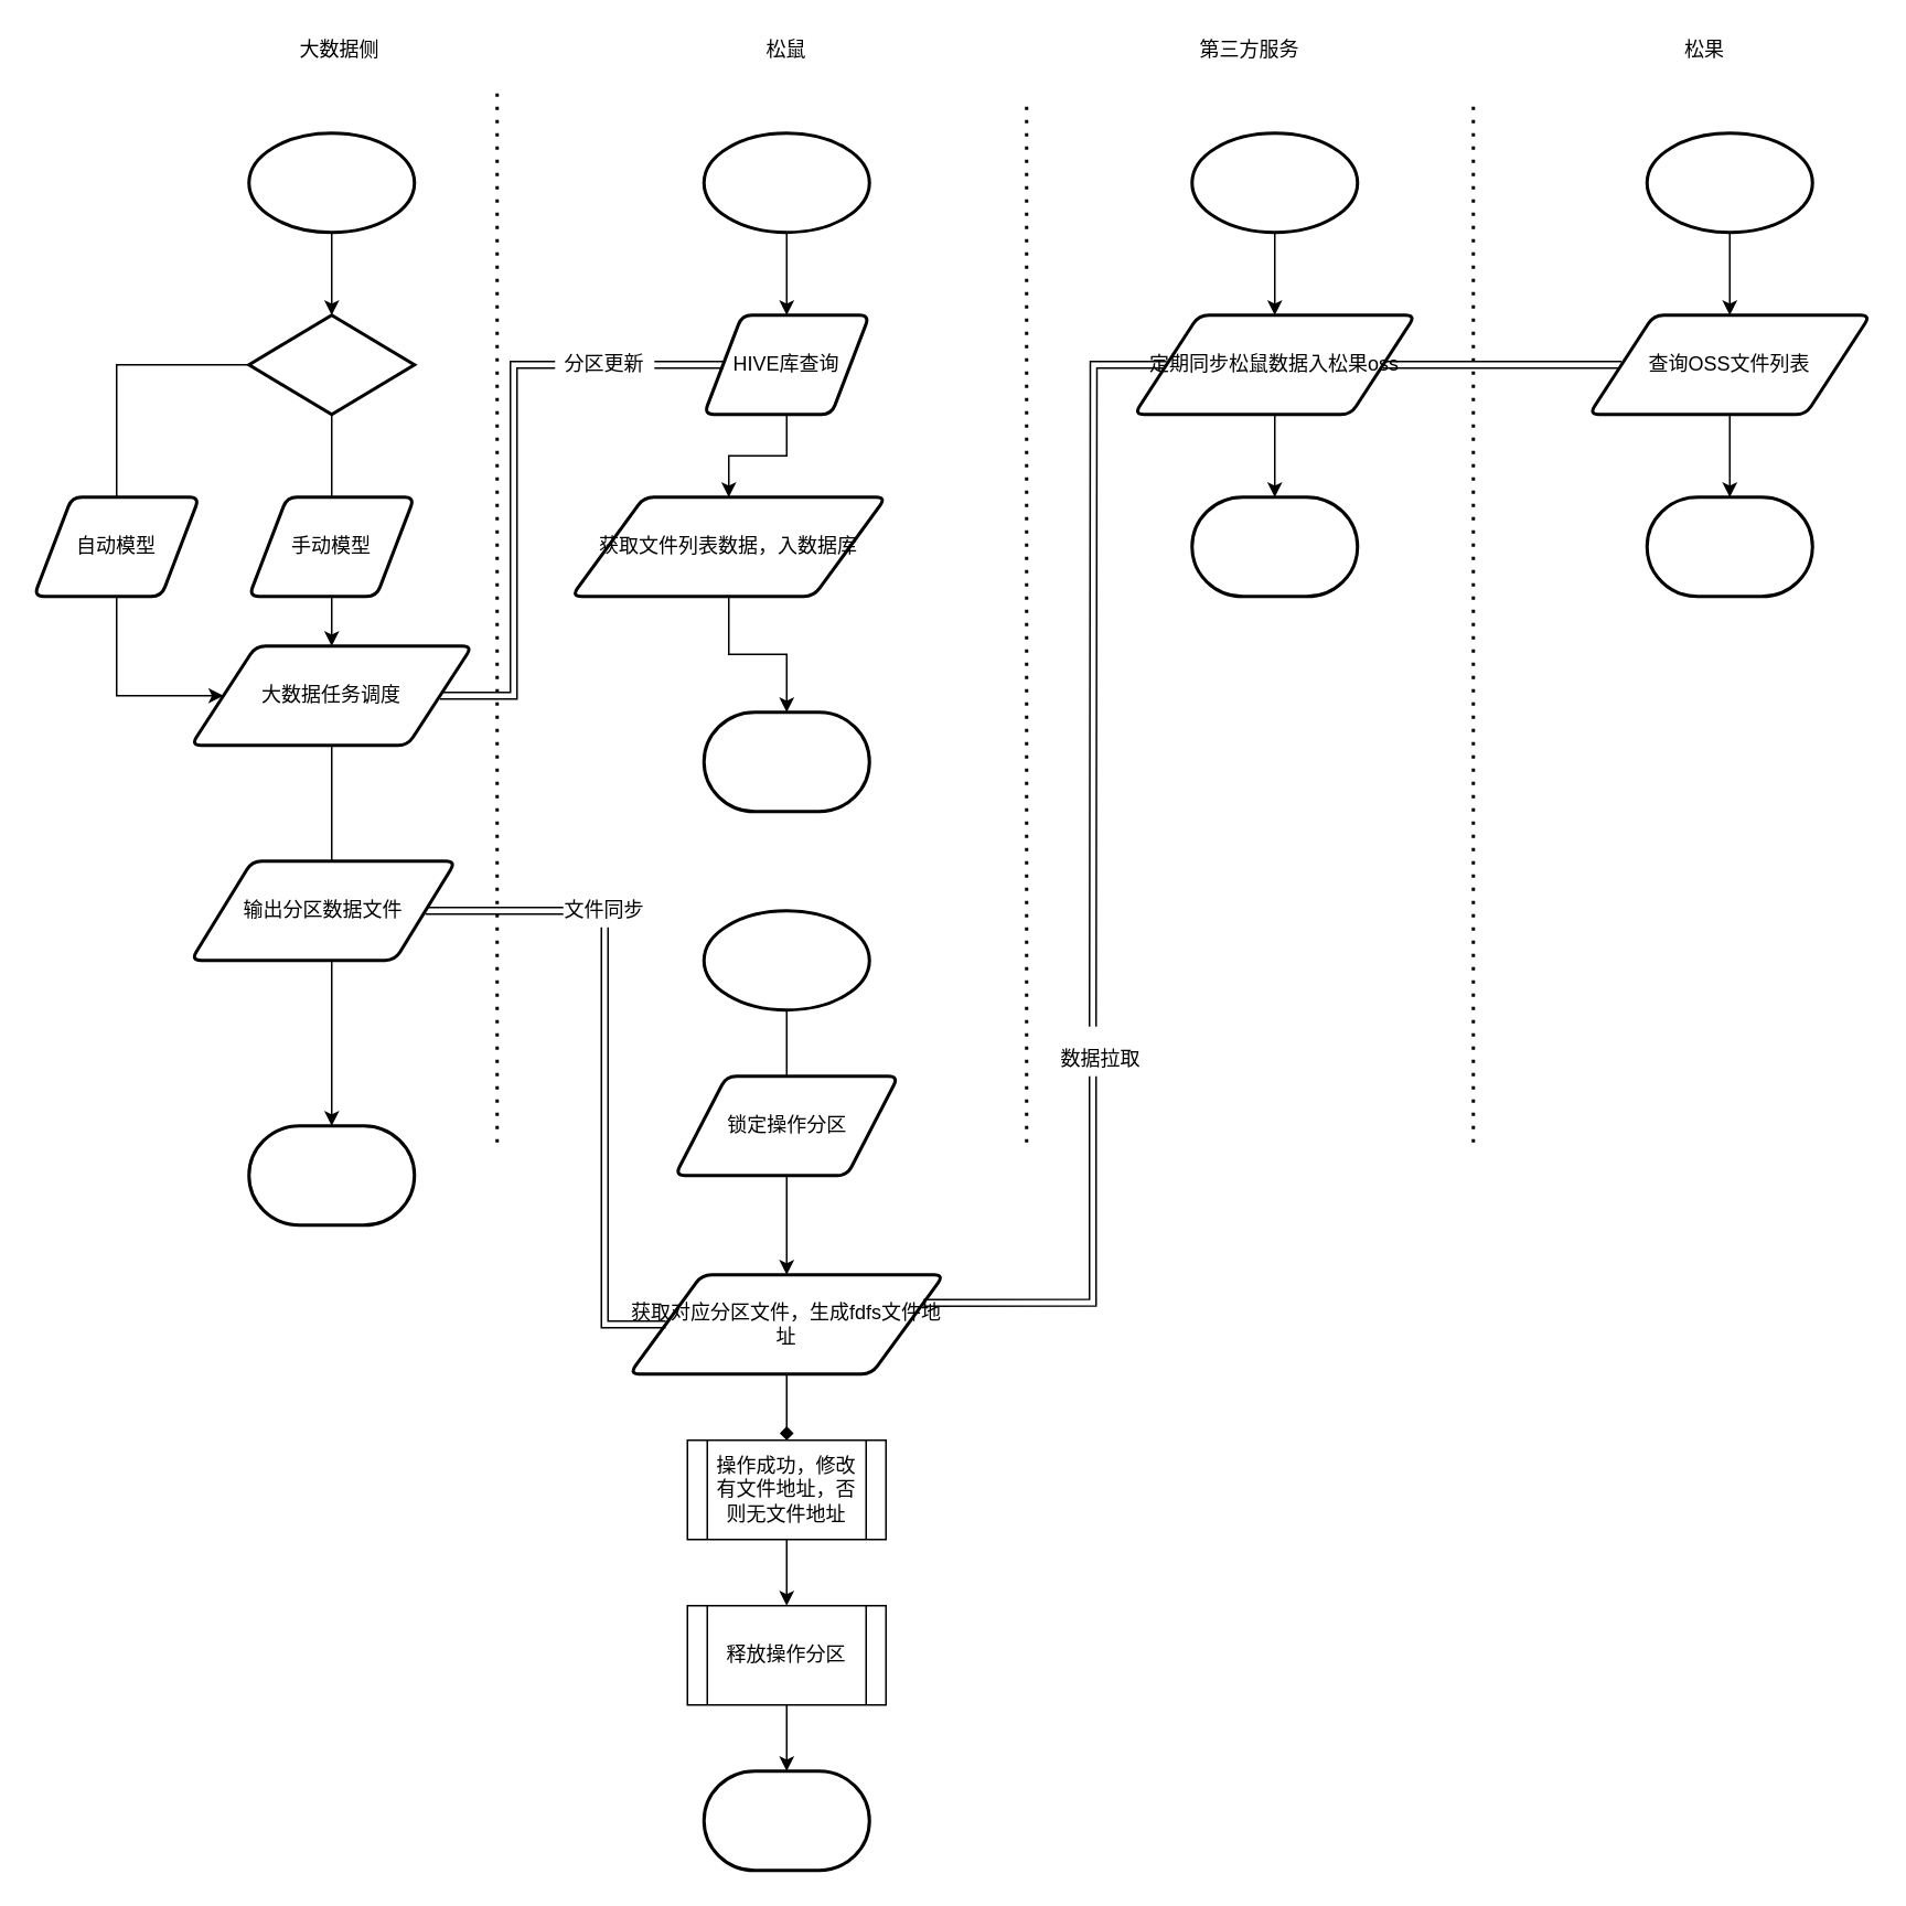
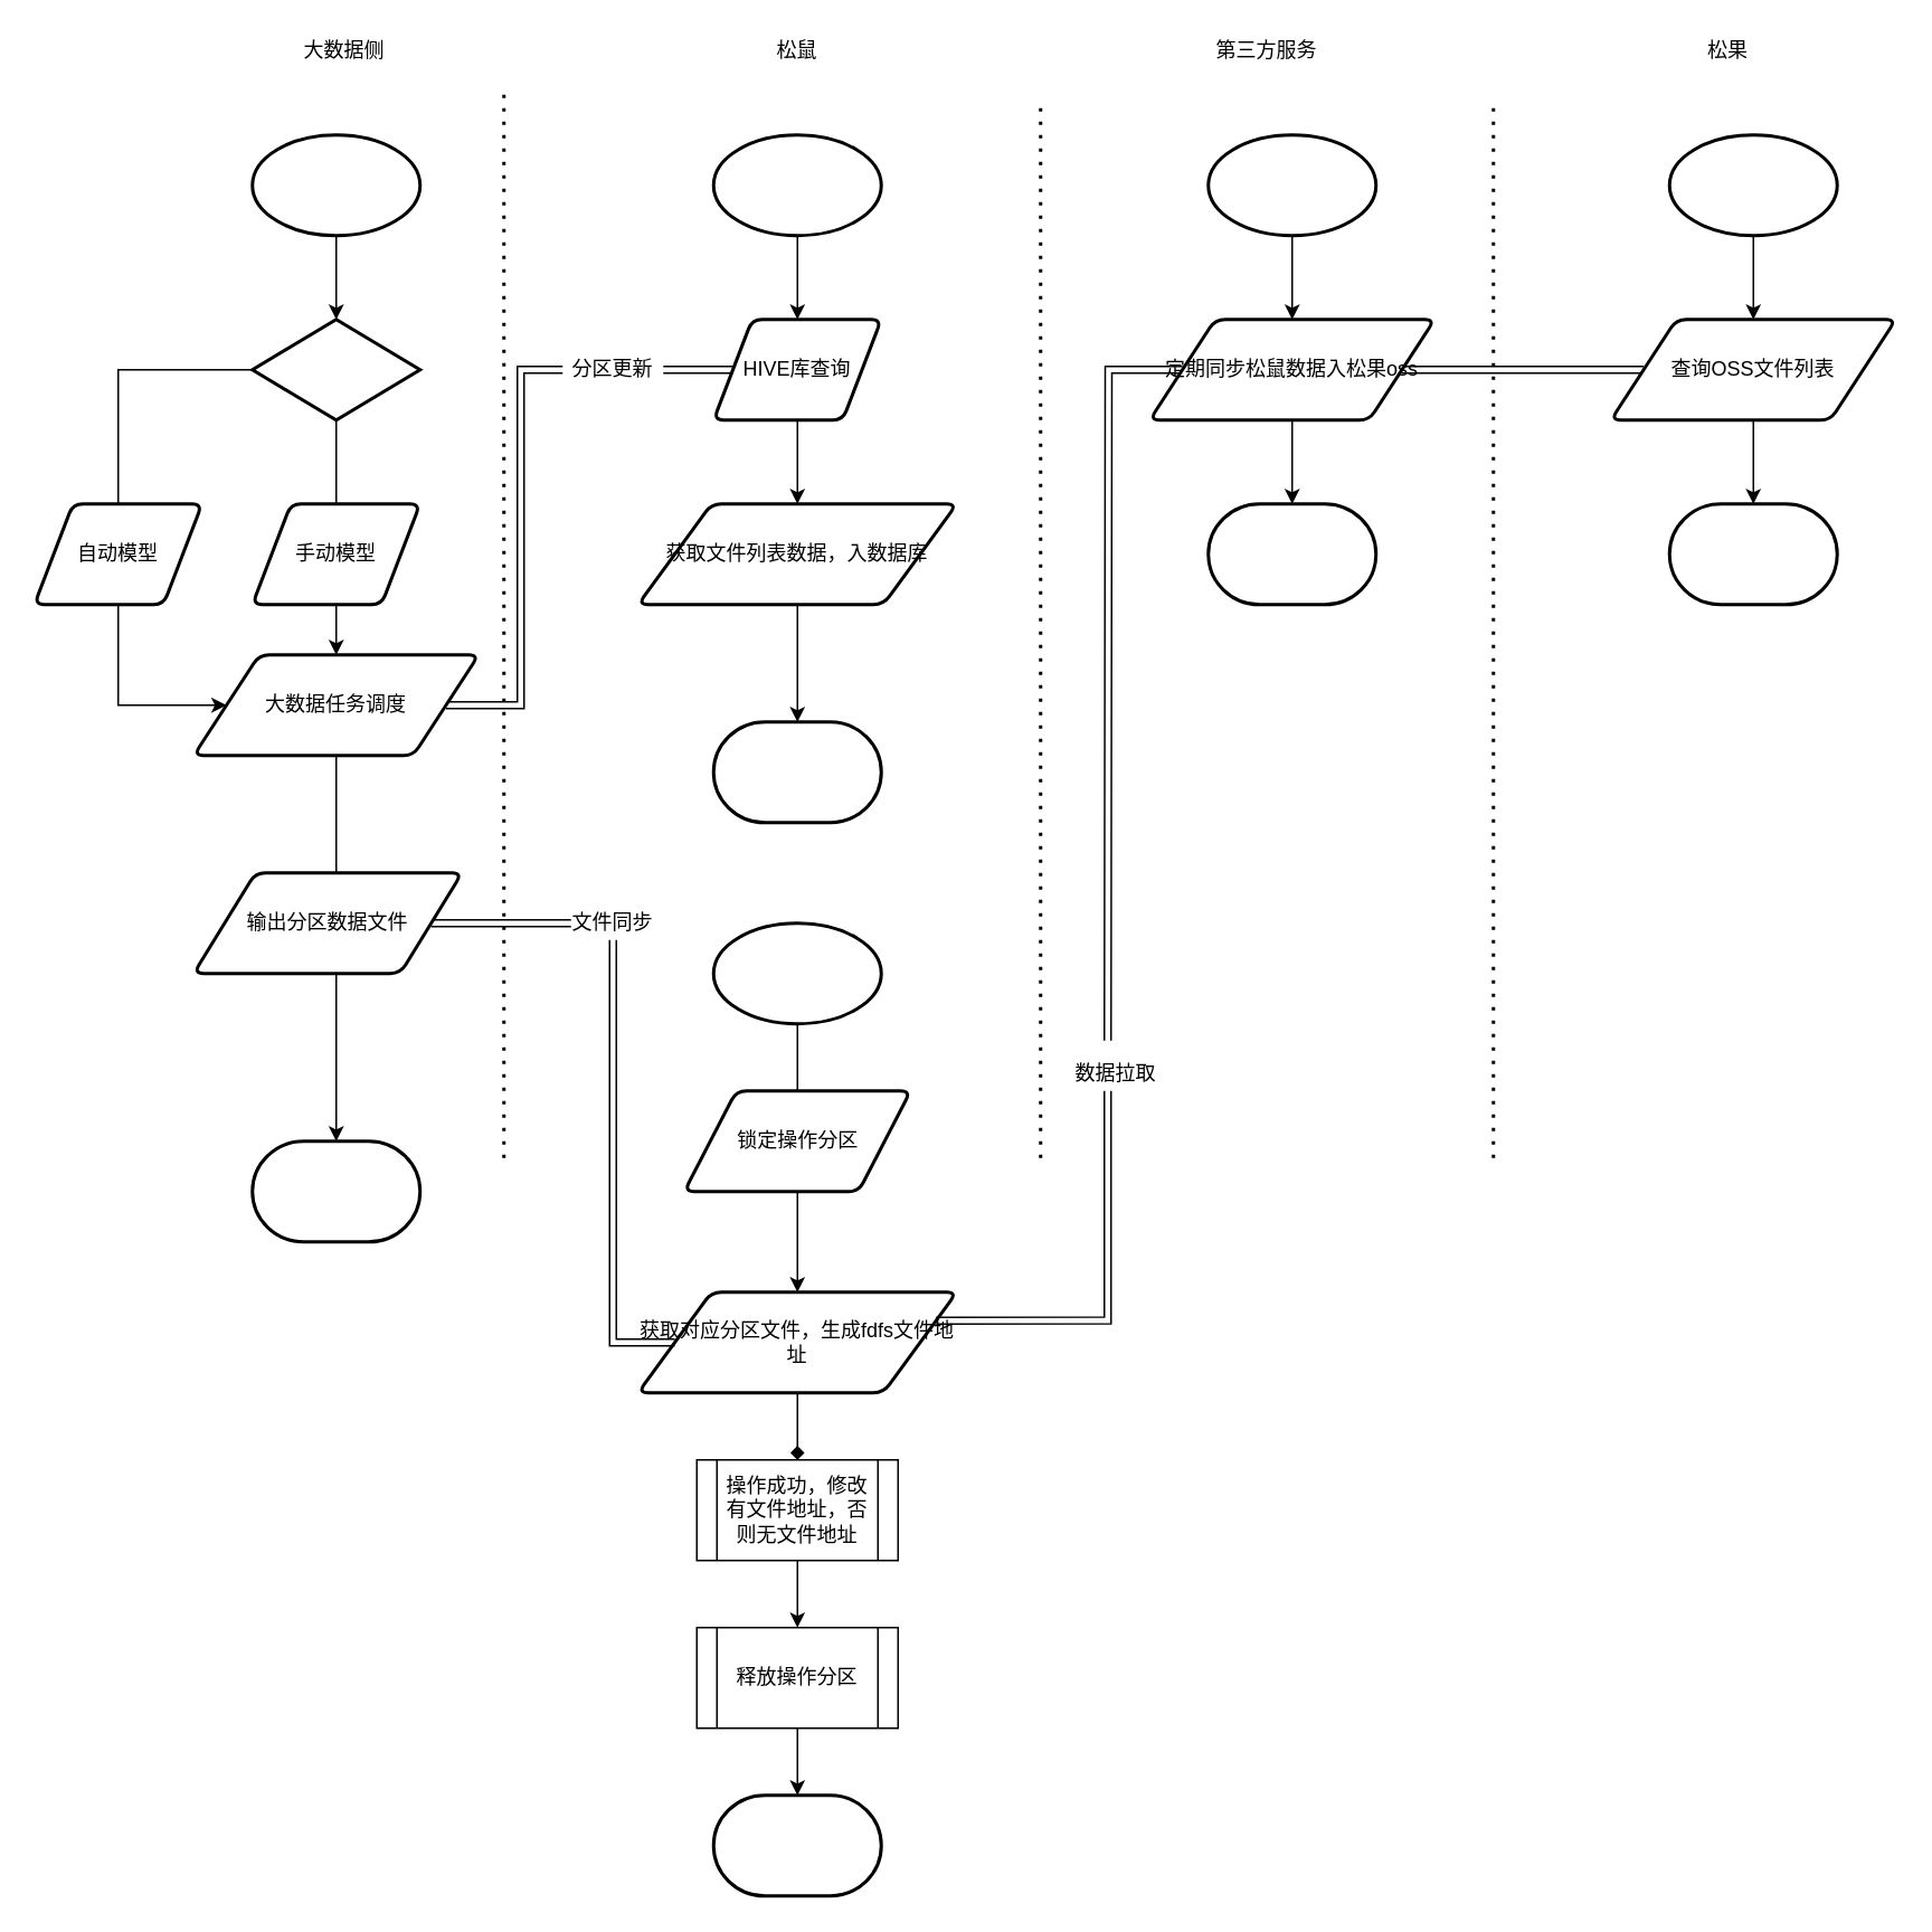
- <mxCell id="25" value="获取文件列表数据，入数据库" style="shape=parallelogram;html=1;strokeWidth=2;perimeter=parallelogramPerimeter;whiteSpace=wrap;rounded=1;arcSize=12;size=0.23;" parent="1" vertex="1"><mxGeometry x="345" y="300" width="190" height="60" as="geometry" /></mxCell>
+ <mxCell id="25" value="获取文件列表数据，入数据库" style="shape=parallelogram;html=1;strokeWidth=2;perimeter=parallelogramPerimeter;whiteSpace=wrap;rounded=1;arcSize=12;size=0.23;" parent="1" vertex="1"><mxGeometry x="380" y="300" width="190" height="60" as="geometry" /></mxCell>
